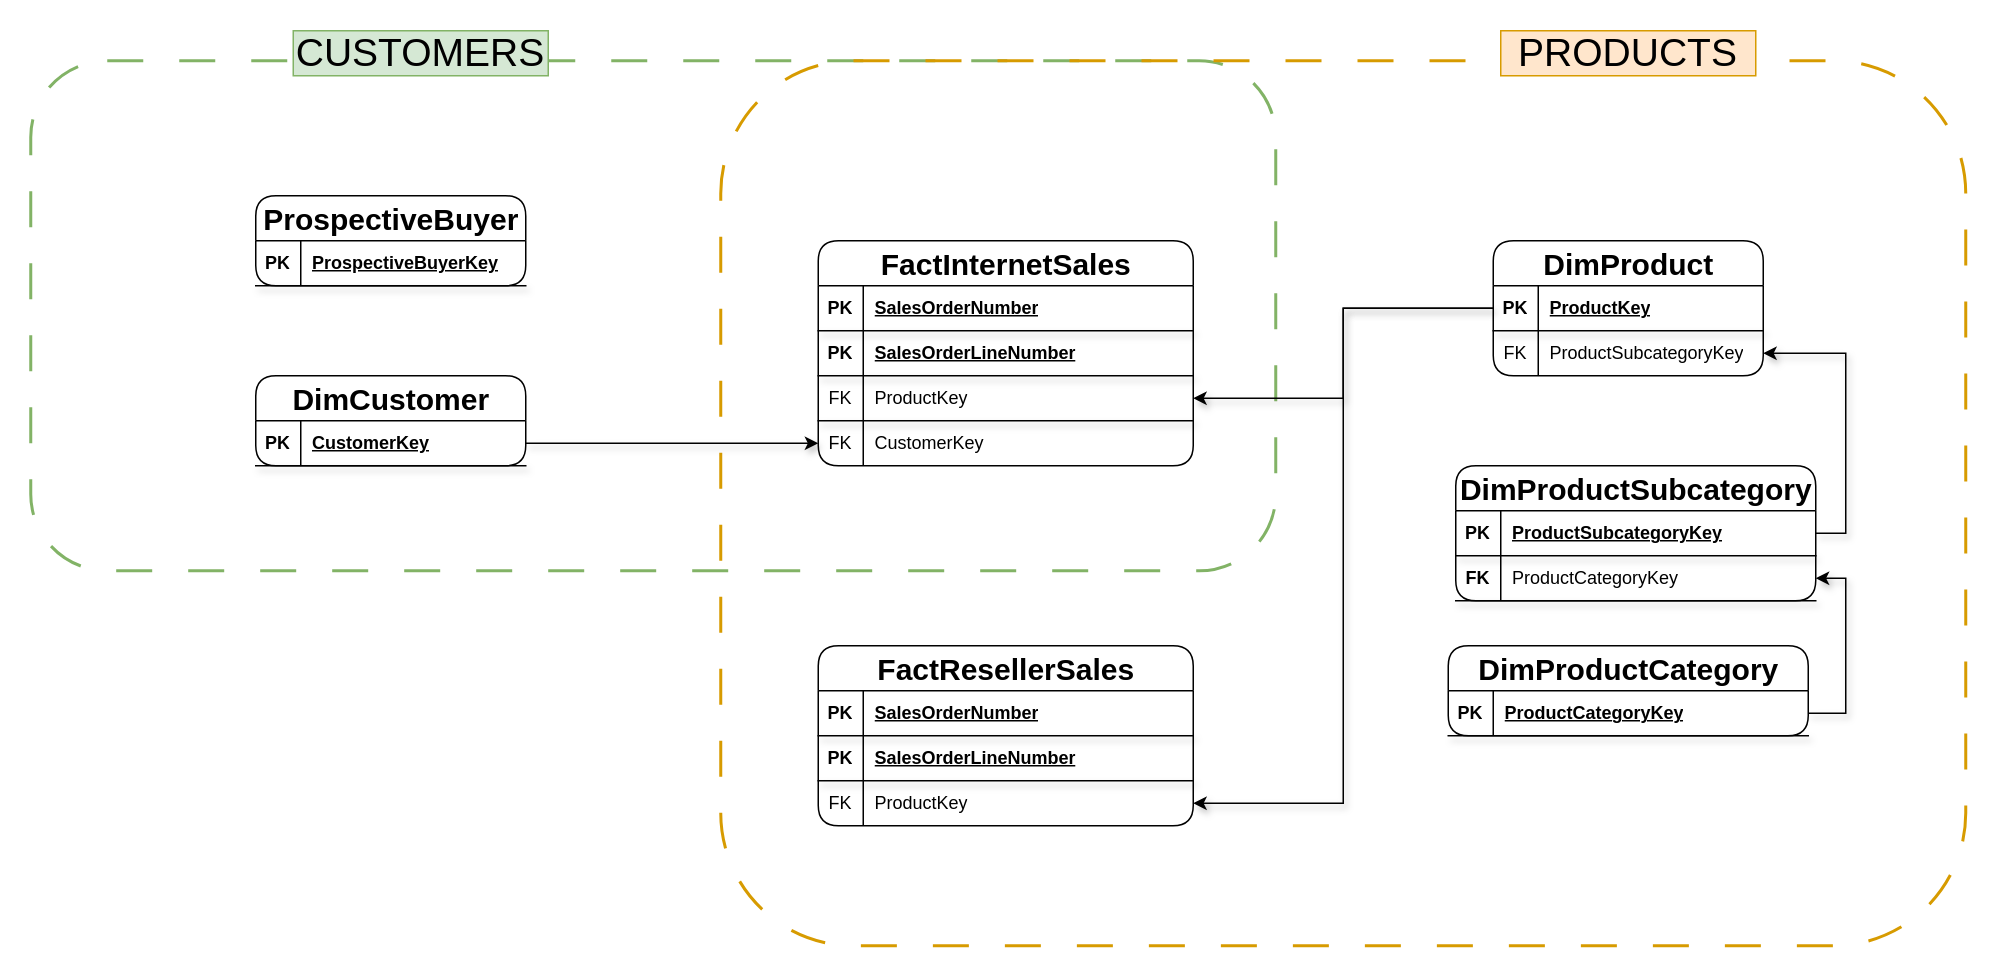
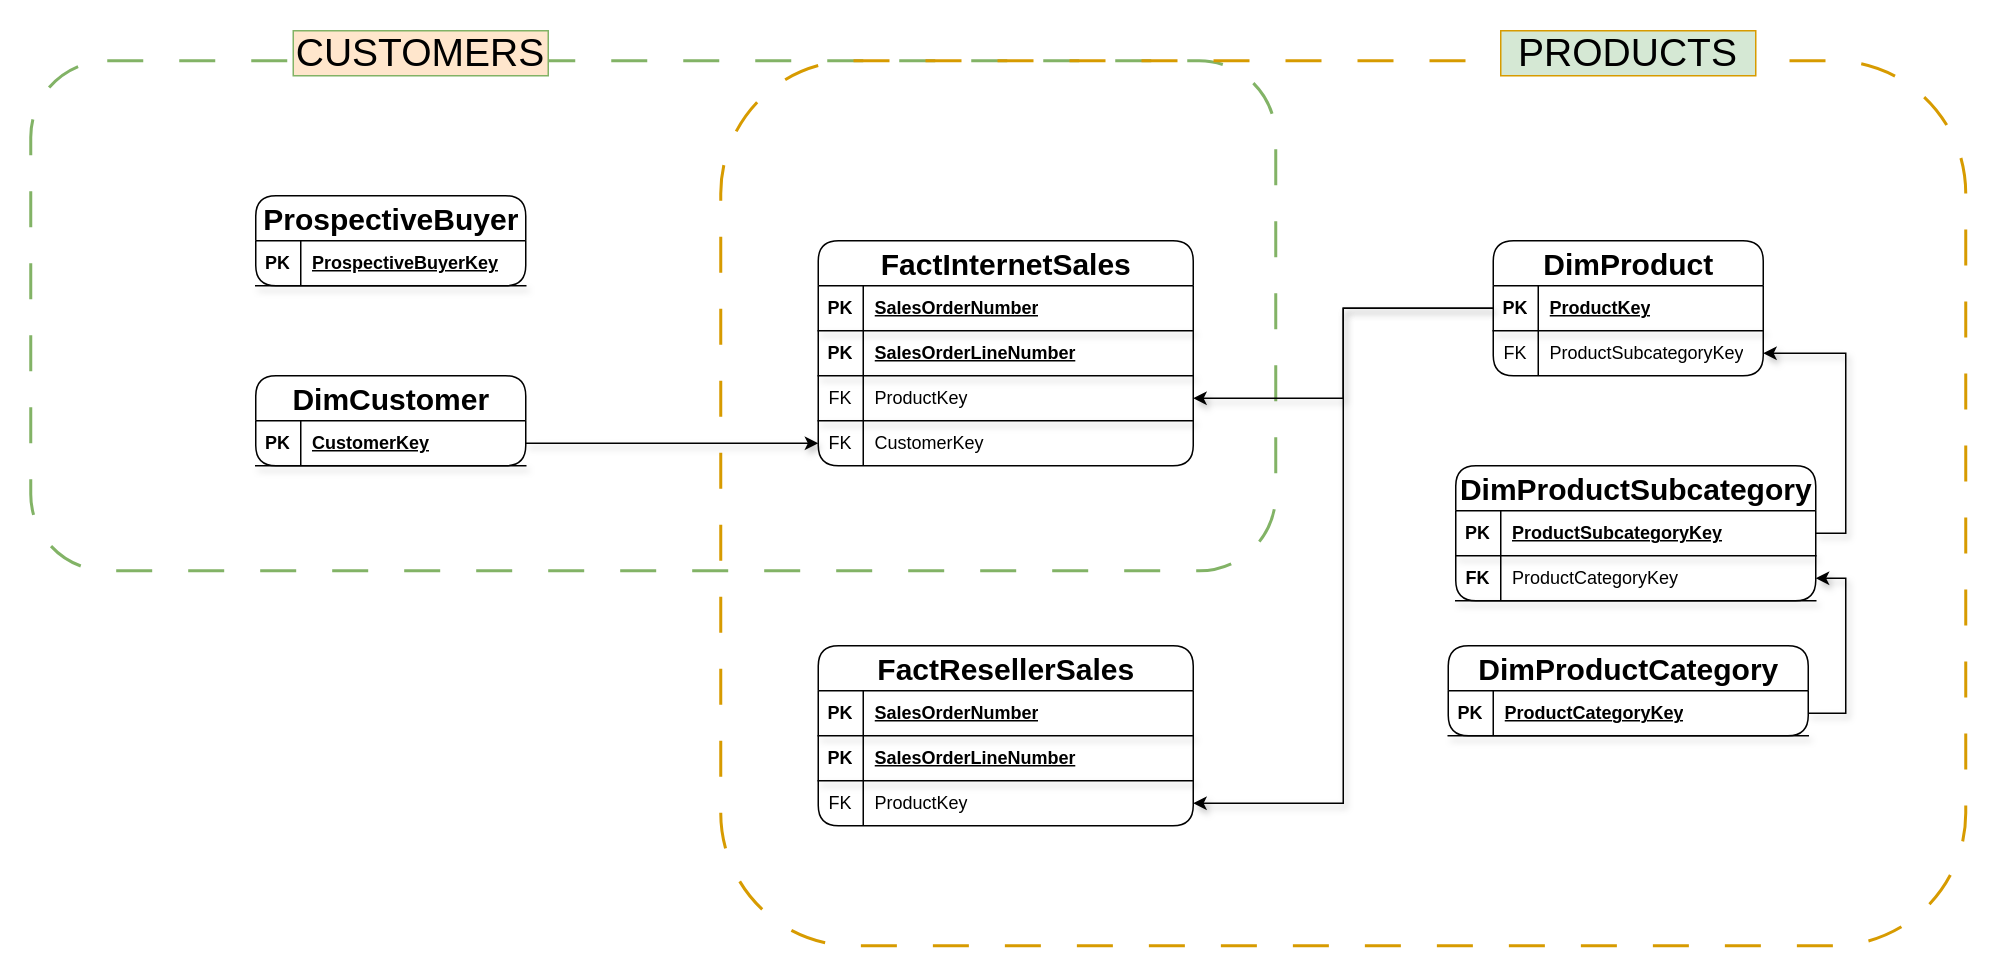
- <mxCell id="58" value="&lt;font style=&quot;font-size: 26px;&quot;&gt;CUSTOMERS&lt;/font&gt;" style="rounded=0;whiteSpace=wrap;html=1;fillColor=#d5e8d4;strokeColor=#82b366;" parent="1" vertex="1"><mxGeometry x="195" y="20" width="170" height="30" as="geometry" /></mxCell>
+ <mxCell id="58" value="&lt;font style=&quot;font-size: 26px;&quot;&gt;CUSTOMERS&lt;/font&gt;" style="rounded=0;whiteSpace=wrap;html=1;fillColor=#ffe6cc;strokeColor=#82b366;" parent="1" vertex="1"><mxGeometry x="195" y="20" width="170" height="30" as="geometry" /></mxCell>
- <mxCell id="59" value="&lt;font style=&quot;font-size: 26px;&quot;&gt;PRODUCTS&lt;/font&gt;" style="rounded=0;whiteSpace=wrap;html=1;fillColor=#ffe6cc;strokeColor=#d79b00;" parent="1" vertex="1"><mxGeometry x="1000" y="20" width="170" height="30" as="geometry" /></mxCell>
+ <mxCell id="59" value="&lt;font style=&quot;font-size: 26px;&quot;&gt;PRODUCTS&lt;/font&gt;" style="rounded=0;whiteSpace=wrap;html=1;fillColor=#d5e8d4;strokeColor=#d79b00;" parent="1" vertex="1"><mxGeometry x="1000" y="20" width="170" height="30" as="geometry" /></mxCell>
